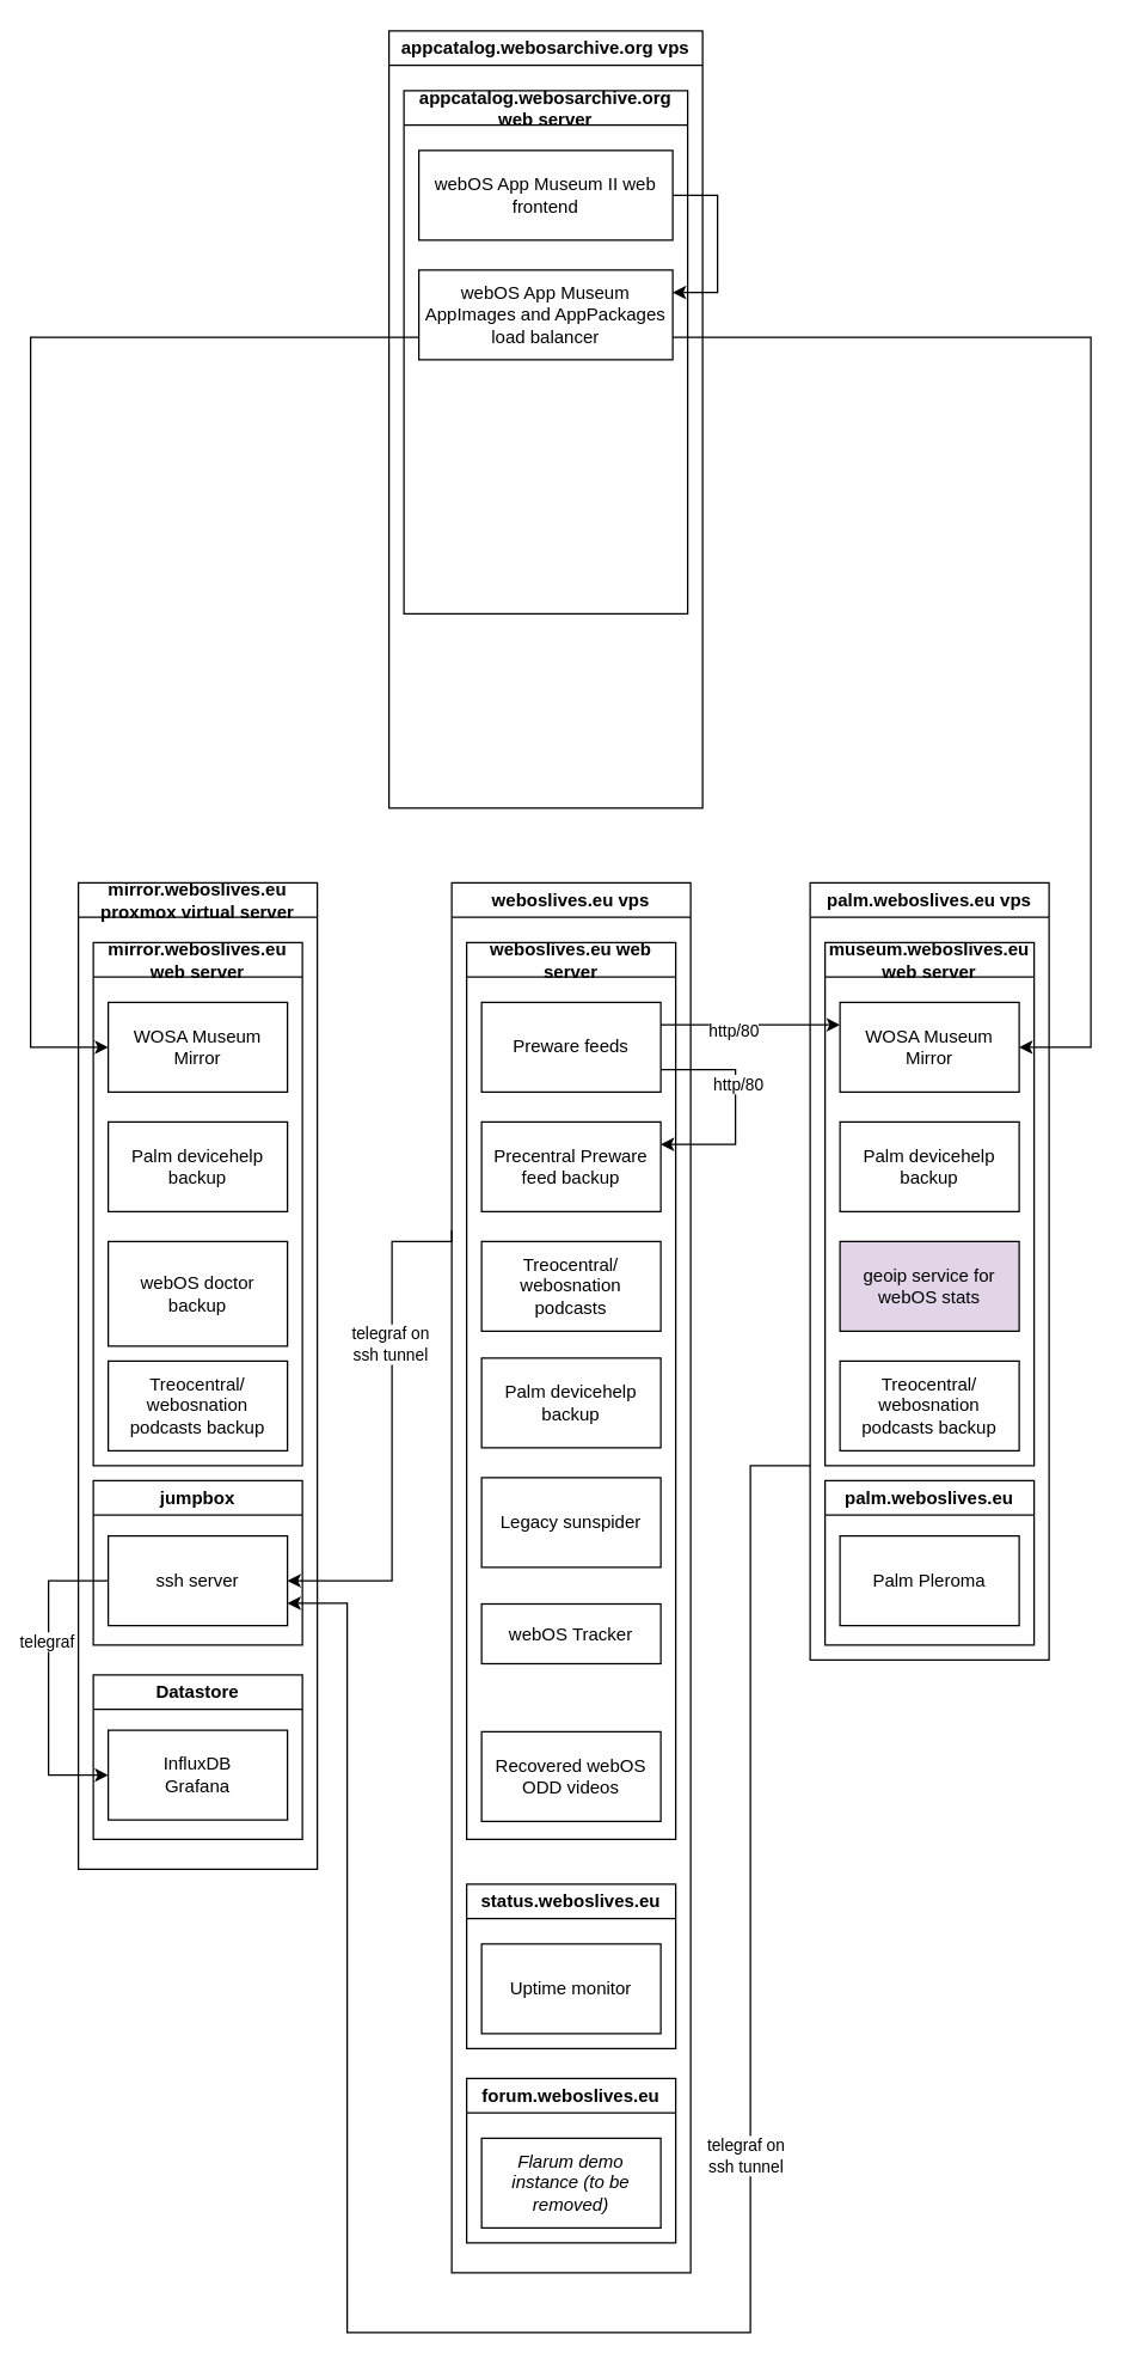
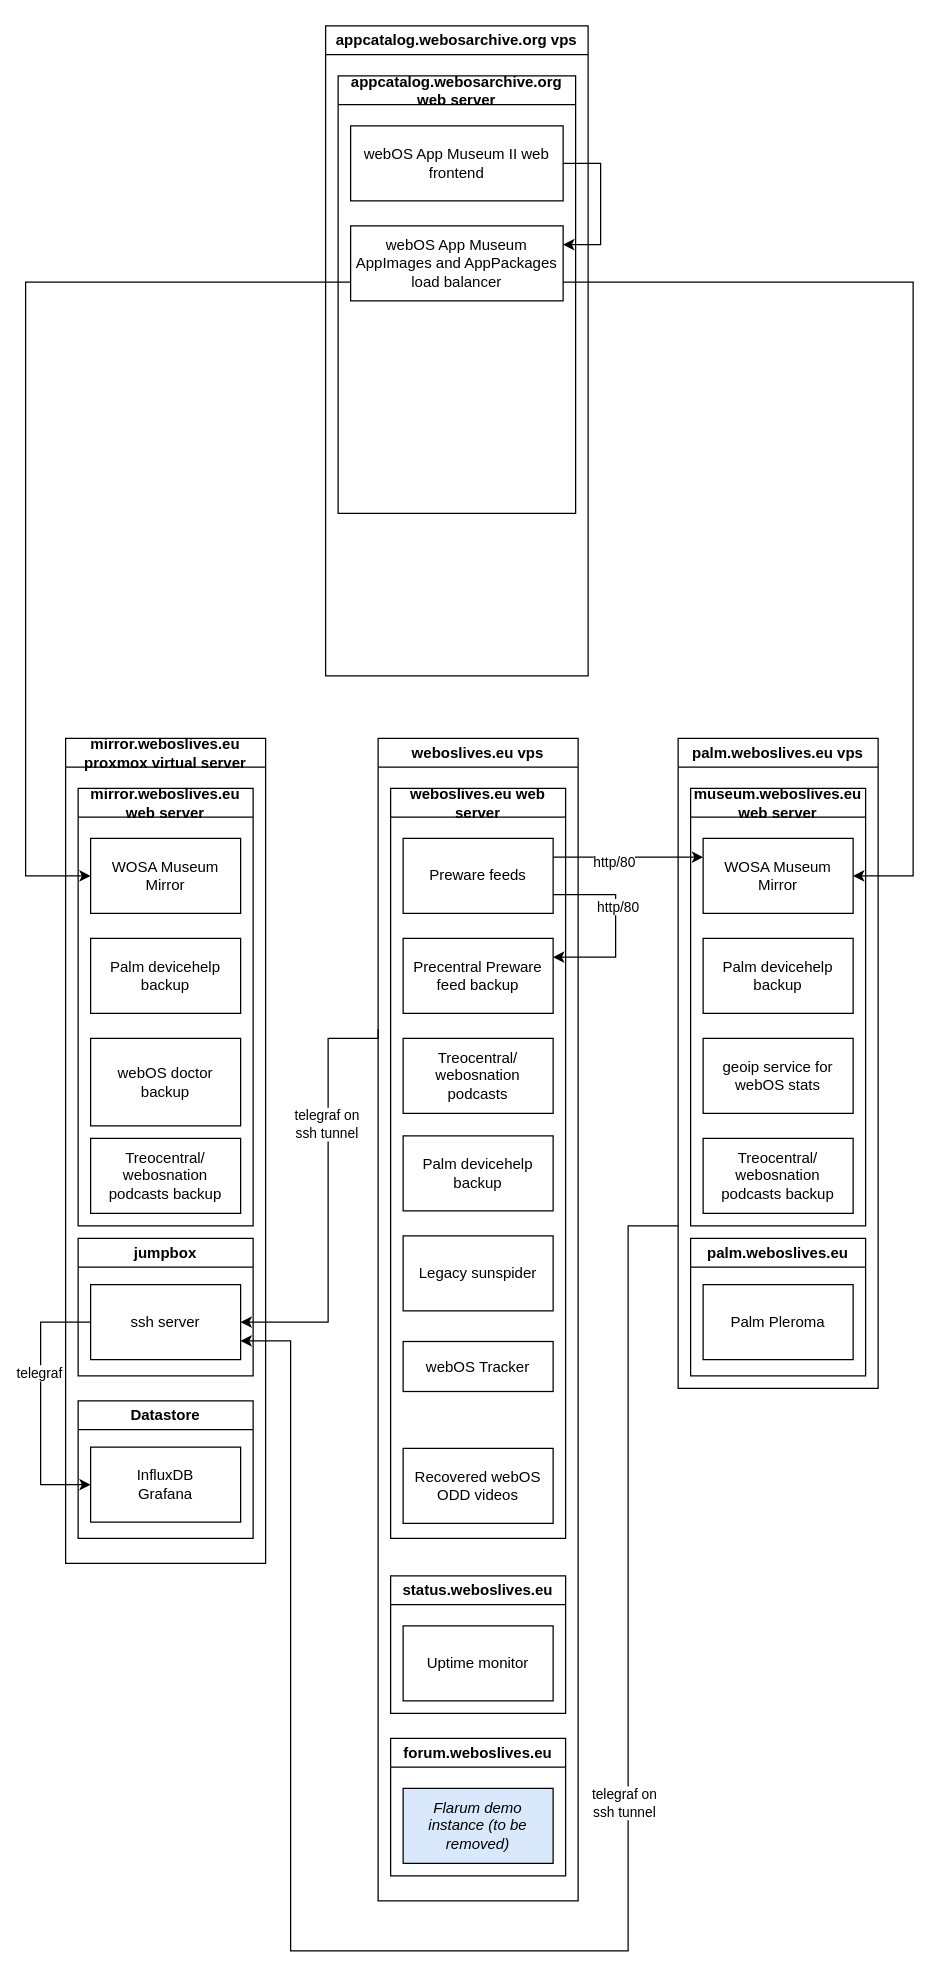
- <mxCell id="25" value="geoip service for webOS stats" style="rounded=0;whiteSpace=wrap;html=1;fillColor=#e1d5e7;" parent="22" vertex="1"><mxGeometry x="10" y="200" width="120" height="60" as="geometry" /></mxCell>
+ <mxCell id="25" value="geoip service for webOS stats" style="rounded=0;whiteSpace=wrap;html=1;" parent="22" vertex="1"><mxGeometry x="10" y="200" width="120" height="60" as="geometry" /></mxCell>
- <mxCell id="16" value="Flarum demo instance (to be removed)" style="rounded=0;whiteSpace=wrap;html=1;fontStyle=2" parent="15" vertex="1"><mxGeometry x="10" y="40" width="120" height="60" as="geometry" /></mxCell>
+ <mxCell id="16" value="Flarum demo instance (to be removed)" style="rounded=0;whiteSpace=wrap;html=1;fontStyle=2;fillColor=#dae8fc;" parent="15" vertex="1"><mxGeometry x="10" y="40" width="120" height="60" as="geometry" /></mxCell>
